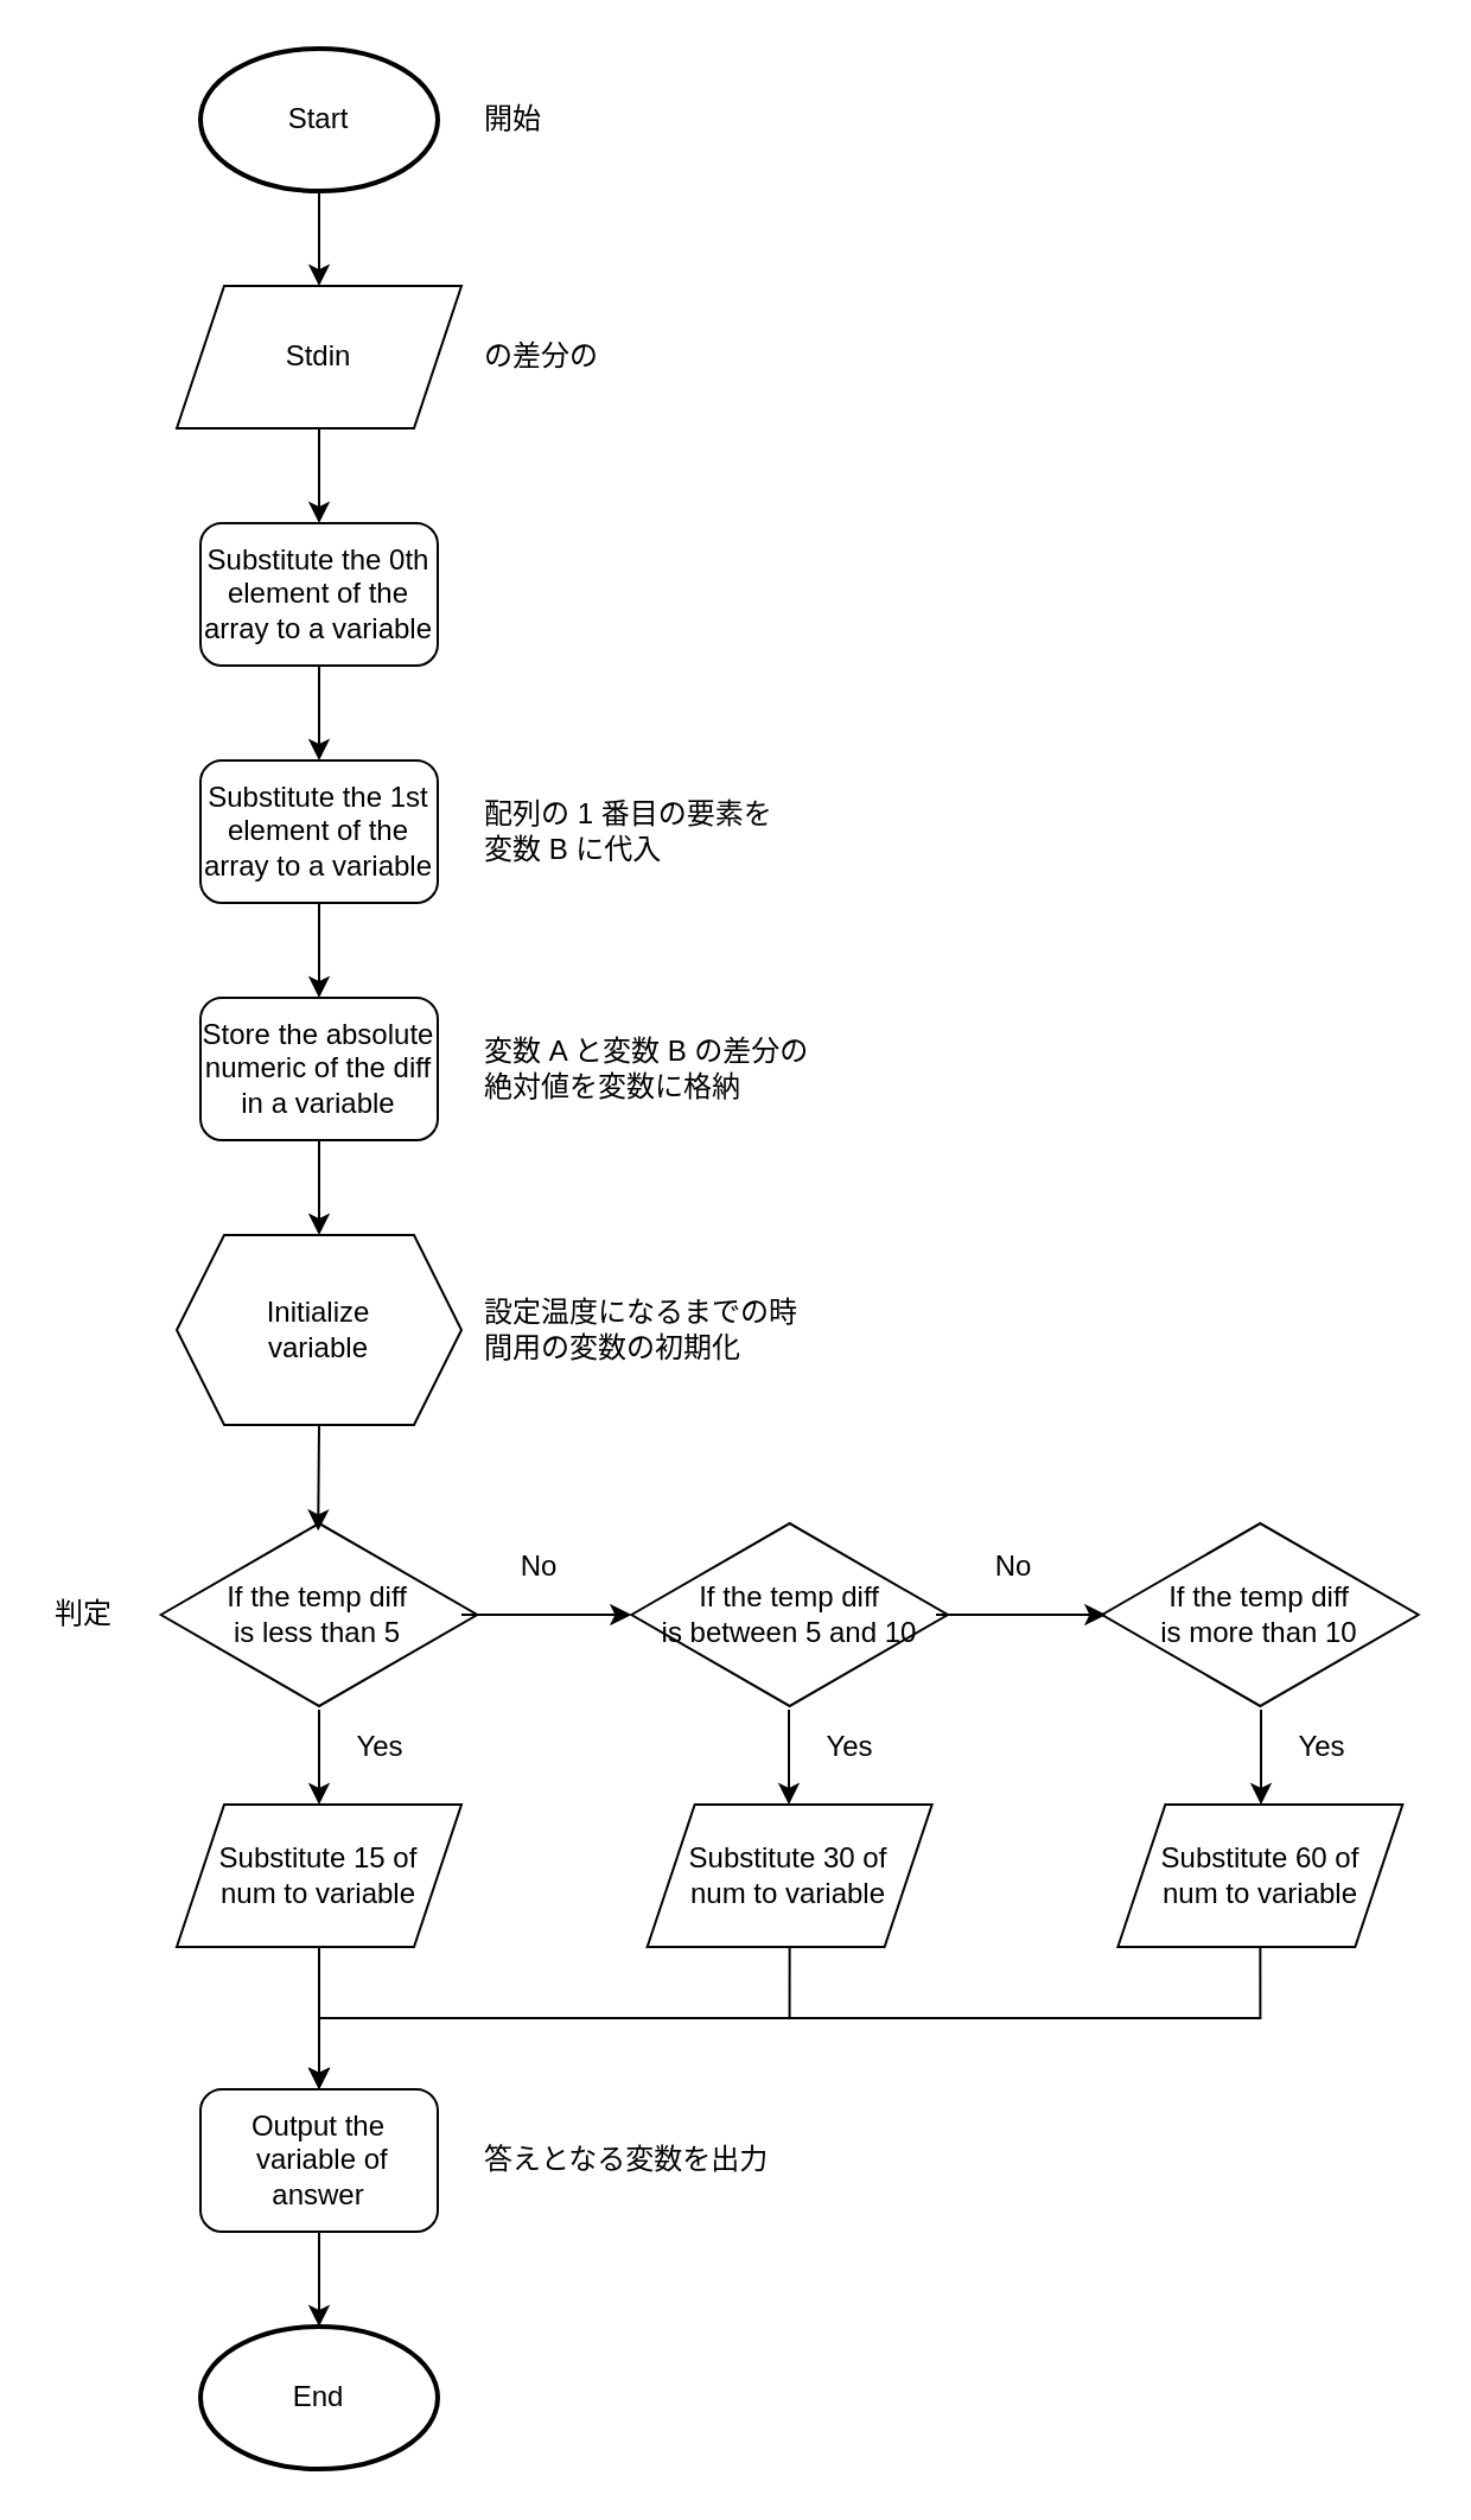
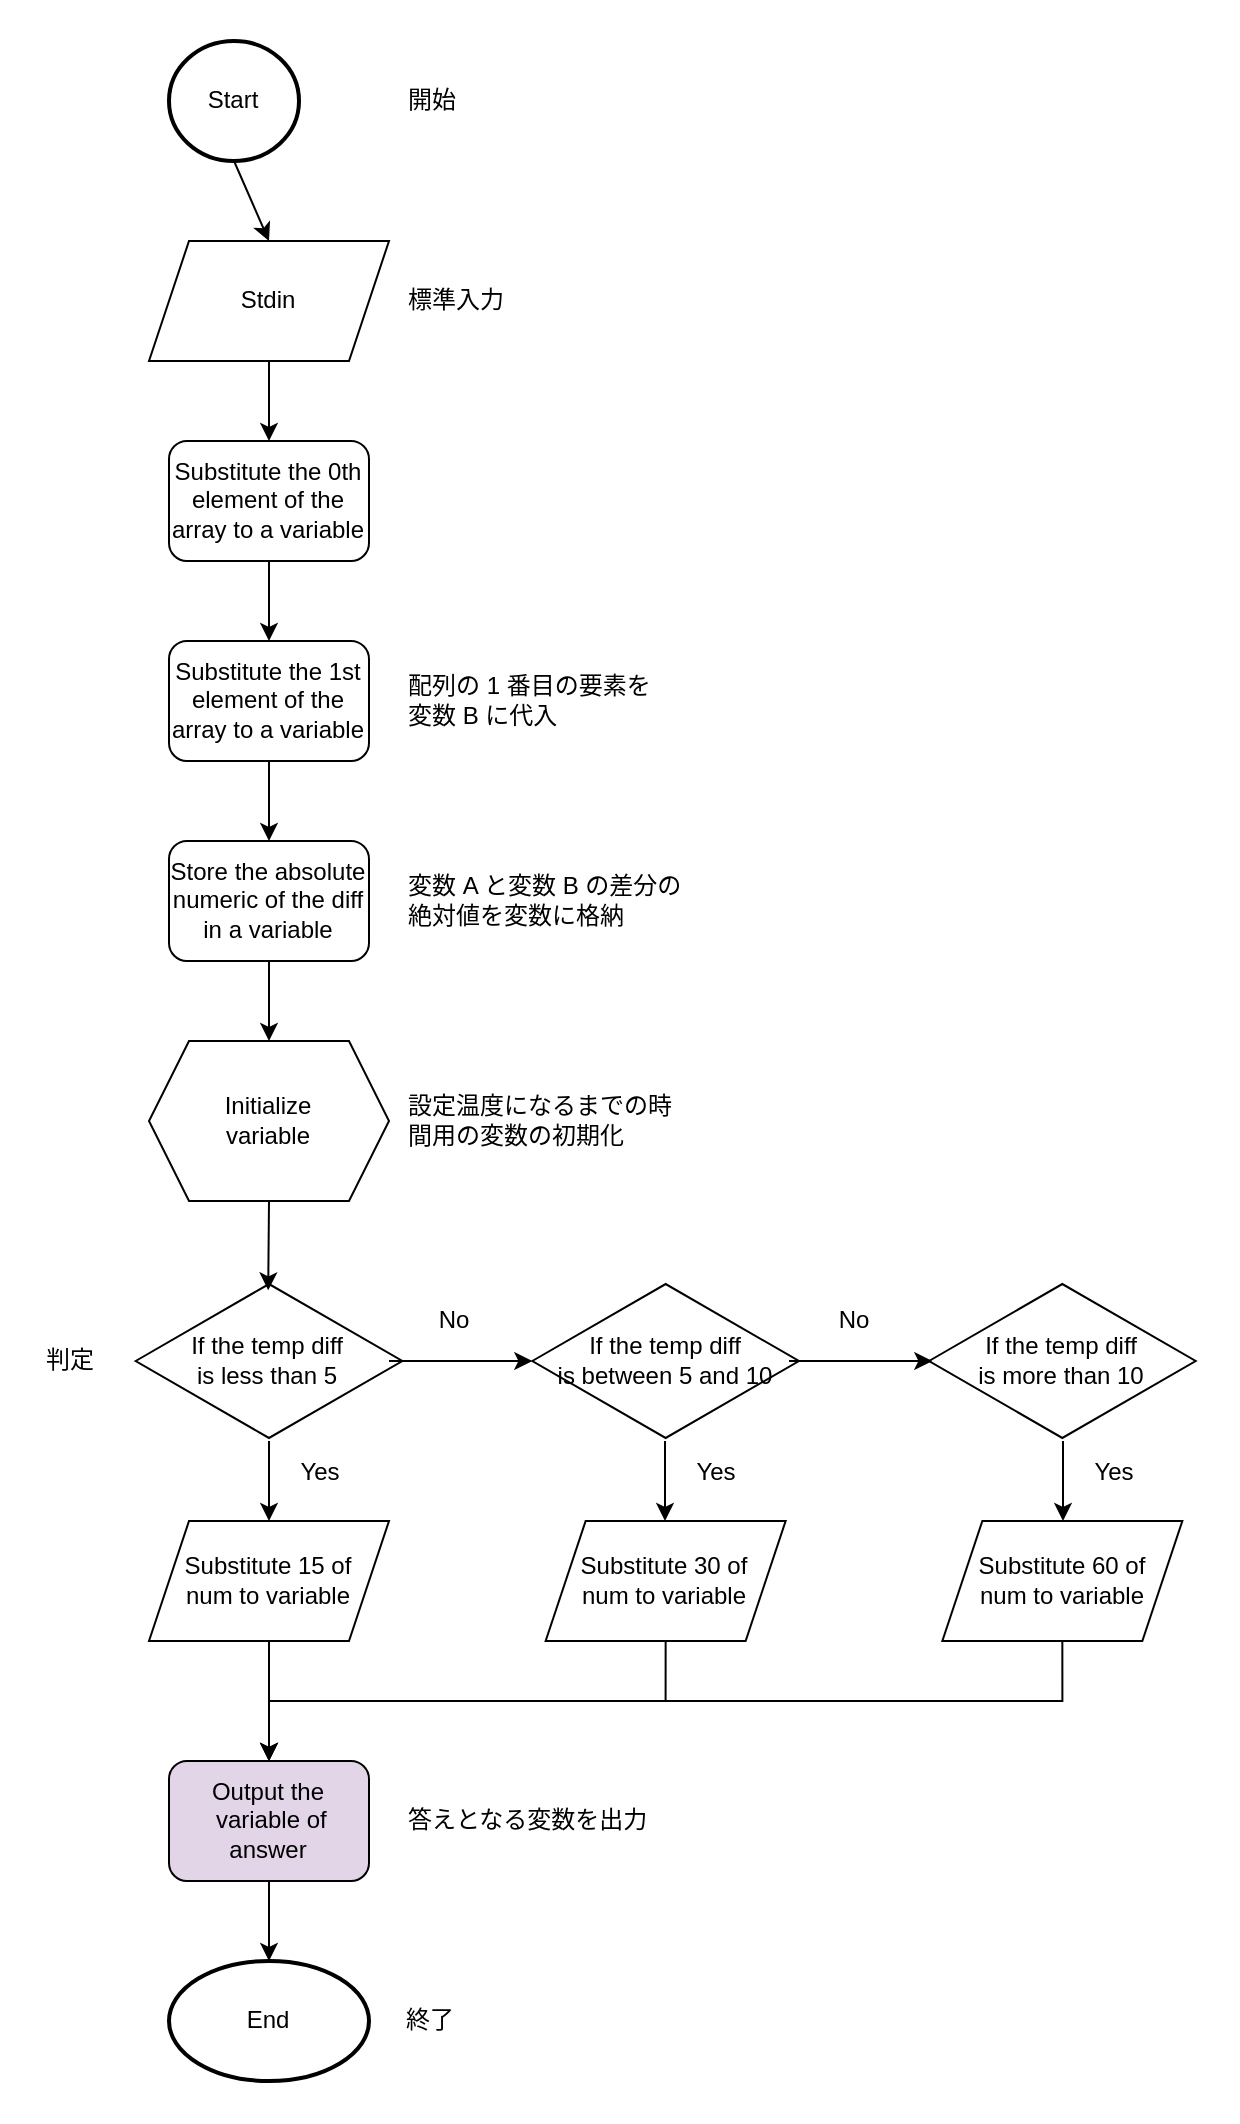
- <mxCell id="5" value="Start" style="strokeWidth=2;html=1;shape=mxgraph.flowchart.start_1;whiteSpace=wrap;" parent="1" vertex="1"><mxGeometry x="84" y="20" width="100" height="60" as="geometry" /></mxCell>
+ <mxCell id="5" value="Start" style="strokeWidth=2;html=1;shape=mxgraph.flowchart.start_1;whiteSpace=wrap;" parent="1" vertex="1"><mxGeometry x="84" y="20" width="65" height="60" as="geometry" /></mxCell>
- <mxCell id="18" value="の差分の" style="text;html=1;strokeColor=none;fillColor=none;align=left;verticalAlign=middle;whiteSpace=wrap;rounded=0;" parent="1" vertex="1"><mxGeometry x="202.33" y="140" width="63.33" height="20" as="geometry" /></mxCell>
+ <mxCell id="18" value="標準入力" style="text;html=1;strokeColor=none;fillColor=none;align=left;verticalAlign=middle;whiteSpace=wrap;rounded=0;" parent="1" vertex="1"><mxGeometry x="202.33" y="140" width="63.33" height="20" as="geometry" /></mxCell>
- <mxCell id="38" value="Output the&lt;br&gt;&amp;nbsp;variable of answer" style="rounded=1;whiteSpace=wrap;html=1;" parent="1" vertex="1"><mxGeometry x="84" y="880" width="100" height="60" as="geometry" /></mxCell>
+ <mxCell id="38" value="Output the&lt;br&gt;&amp;nbsp;variable of answer" style="rounded=1;whiteSpace=wrap;html=1;fillColor=#e1d5e7;" parent="1" vertex="1"><mxGeometry x="84" y="880" width="100" height="60" as="geometry" /></mxCell>
+ <mxCell id="29" value="終了" style="text;html=1;strokeColor=none;fillColor=none;align=left;verticalAlign=middle;whiteSpace=wrap;rounded=0;" parent="1" vertex="1"><mxGeometry x="200.67" y="1000" width="63.33" height="20" as="geometry" /></mxCell>
